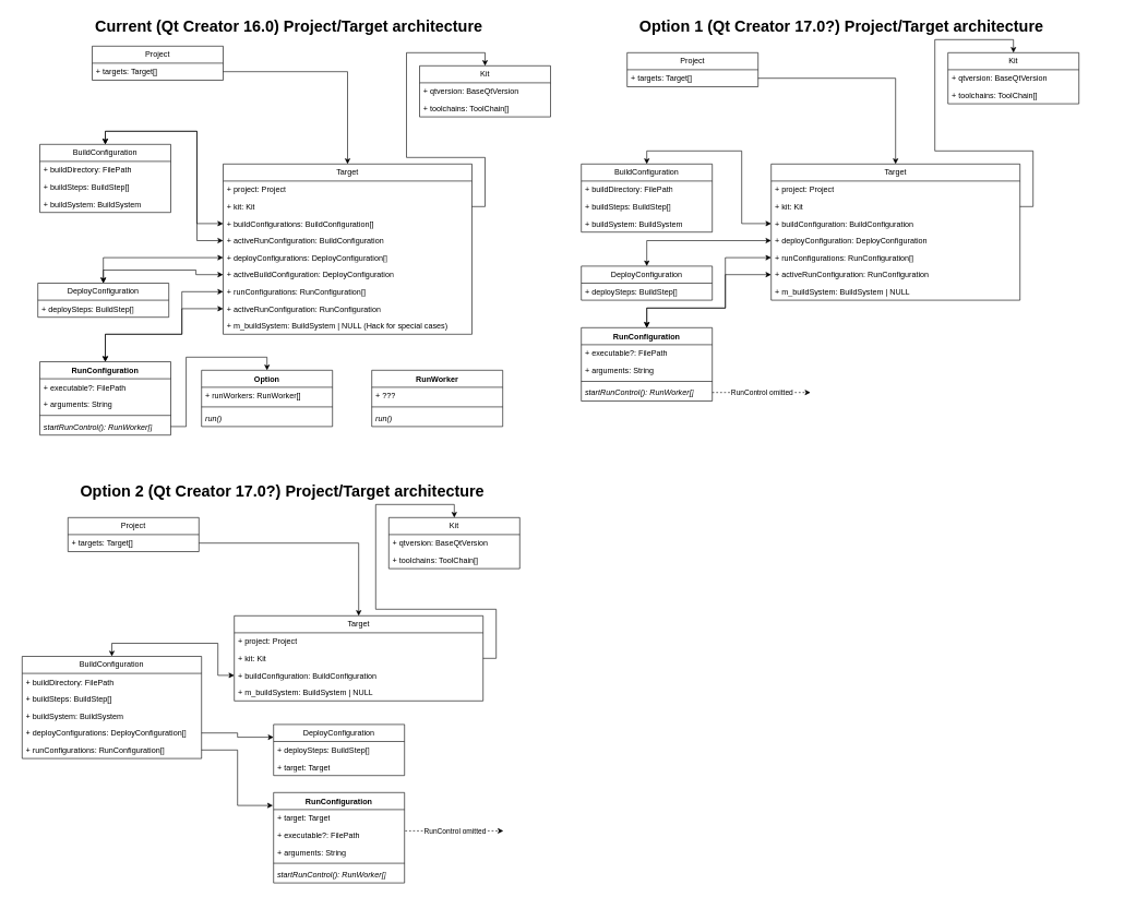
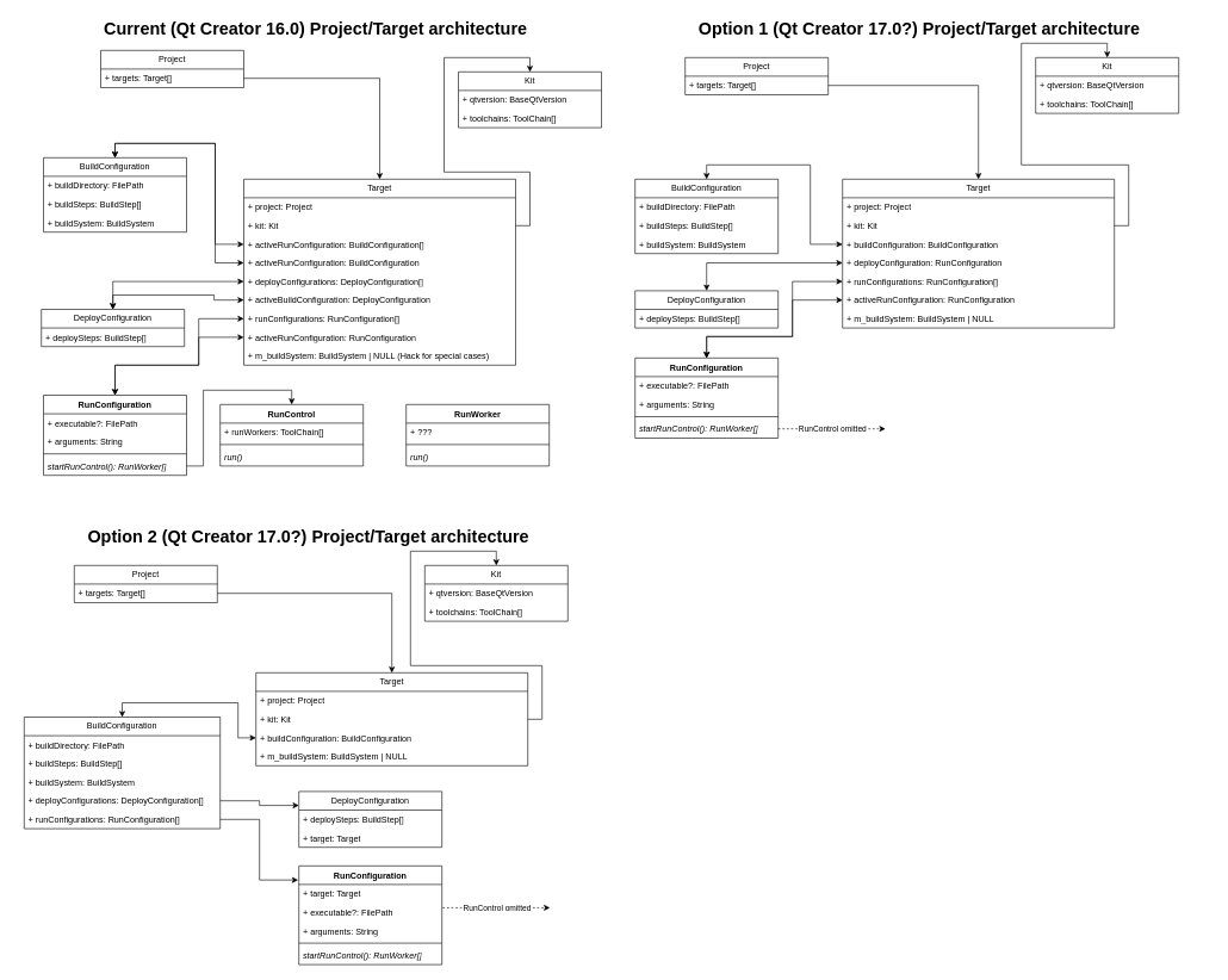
- <mxCell id="10" value="+ buildConfigurations: BuildConfiguration[]" style="text;strokeColor=none;fillColor=none;align=left;verticalAlign=top;spacingLeft=4;spacingRight=4;overflow=hidden;rotatable=0;points=[[0,0.5],[1,0.5]];portConstraint=eastwest;whiteSpace=wrap;html=1;" vertex="1" parent="7"><mxGeometry y="78" width="380" height="26" as="geometry" /></mxCell>
+ <mxCell id="10" value="+ activeRunConfiguration: BuildConfiguration[]" style="text;strokeColor=none;fillColor=none;align=left;verticalAlign=top;spacingLeft=4;spacingRight=4;overflow=hidden;rotatable=0;points=[[0,0.5],[1,0.5]];portConstraint=eastwest;whiteSpace=wrap;html=1;" vertex="1" parent="7"><mxGeometry y="78" width="380" height="26" as="geometry" /></mxCell>
- <mxCell id="46" value="+ deployConfiguration: DeployConfiguration" style="text;strokeColor=none;fillColor=none;align=left;verticalAlign=top;spacingLeft=4;spacingRight=4;overflow=hidden;rotatable=0;points=[[0,0.5],[1,0.5]];portConstraint=eastwest;whiteSpace=wrap;html=1;" vertex="1" parent="42"><mxGeometry y="104" width="380" height="26" as="geometry" /></mxCell>
+ <mxCell id="46" value="+ deployConfiguration: RunConfiguration" style="text;strokeColor=none;fillColor=none;align=left;verticalAlign=top;spacingLeft=4;spacingRight=4;overflow=hidden;rotatable=0;points=[[0,0.5],[1,0.5]];portConstraint=eastwest;whiteSpace=wrap;html=1;" vertex="1" parent="42"><mxGeometry y="104" width="380" height="26" as="geometry" /></mxCell>
- <mxCell id="64" value="Option" style="swimlane;fontStyle=1;align=center;verticalAlign=top;childLayout=stackLayout;horizontal=1;startSize=26;horizontalStack=0;resizeParent=1;resizeParentMax=0;resizeLast=0;collapsible=1;marginBottom=0;whiteSpace=wrap;html=1;" vertex="1" parent="1"><mxGeometry x="307" y="565" width="200" height="86" as="geometry" /></mxCell>
+ <mxCell id="64" value="RunControl" style="swimlane;fontStyle=1;align=center;verticalAlign=top;childLayout=stackLayout;horizontal=1;startSize=26;horizontalStack=0;resizeParent=1;resizeParentMax=0;resizeLast=0;collapsible=1;marginBottom=0;whiteSpace=wrap;html=1;" vertex="1" parent="1"><mxGeometry x="307" y="565" width="200" height="86" as="geometry" /></mxCell>
- <mxCell id="65" value="+ runWorkers: RunWorker[]" style="text;strokeColor=none;fillColor=none;align=left;verticalAlign=top;spacingLeft=4;spacingRight=4;overflow=hidden;rotatable=0;points=[[0,0.5],[1,0.5]];portConstraint=eastwest;whiteSpace=wrap;html=1;" vertex="1" parent="64"><mxGeometry y="26" width="200" height="26" as="geometry" /></mxCell>
+ <mxCell id="65" value="+ runWorkers: ToolChain[]" style="text;strokeColor=none;fillColor=none;align=left;verticalAlign=top;spacingLeft=4;spacingRight=4;overflow=hidden;rotatable=0;points=[[0,0.5],[1,0.5]];portConstraint=eastwest;whiteSpace=wrap;html=1;" vertex="1" parent="64"><mxGeometry y="26" width="200" height="26" as="geometry" /></mxCell>
